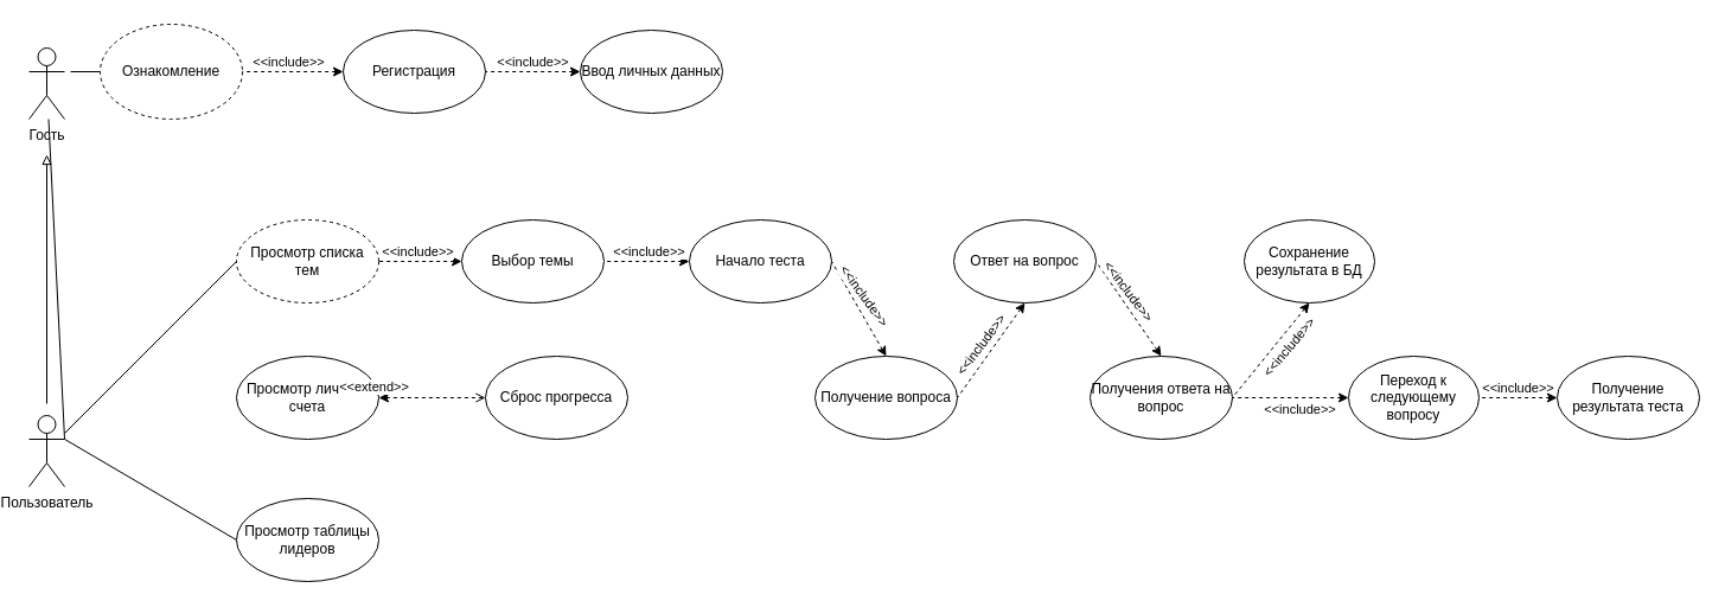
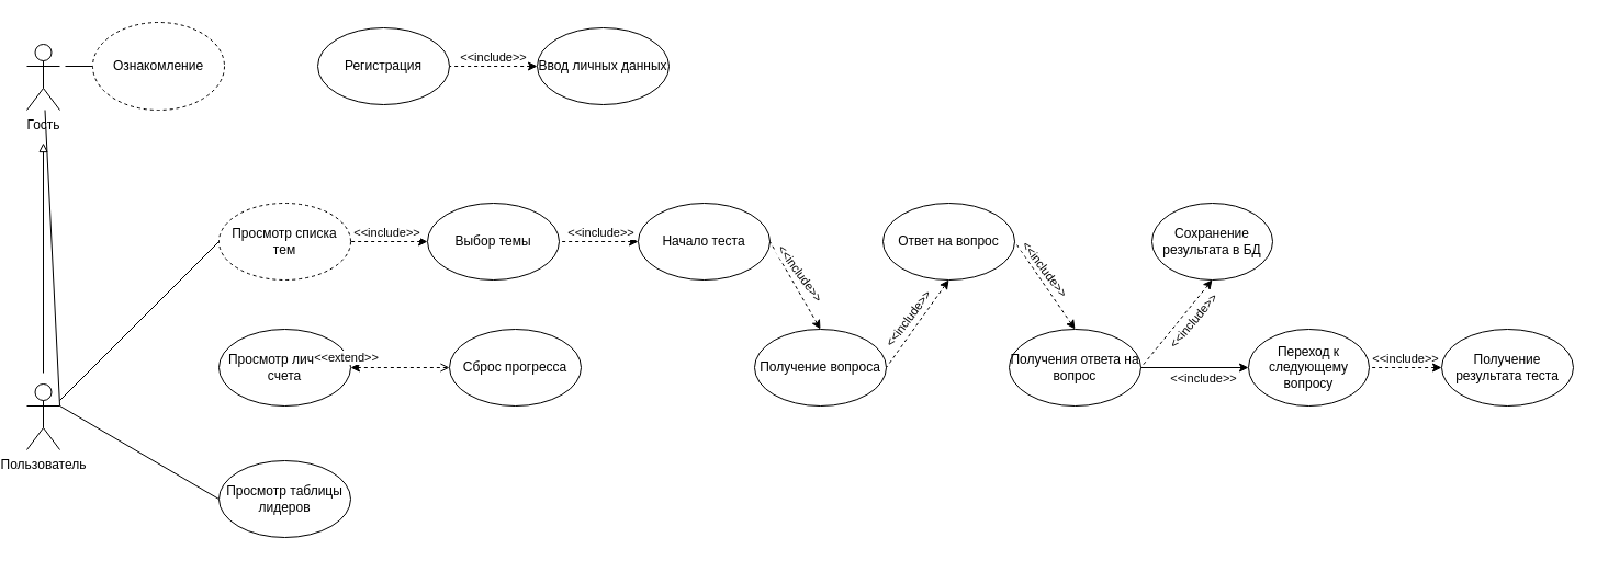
- <mxCell id="44" value="" style="endArrow=none;html=1;rounded=0;entryX=1;entryY=0.5;entryDx=0;entryDy=0;dashed=1;startArrow=classic;startFill=1;exitX=0;exitY=0.5;exitDx=0;exitDy=0;" edge="1" parent="1" source="10" target="30"><mxGeometry width="50" height="50" relative="1" as="geometry"><mxPoint x="415" y="230" as="sourcePoint" /><mxPoint x="325" y="230" as="targetPoint" /></mxGeometry></mxCell>
- <mxCell id="45" value="&amp;lt;&amp;lt;include&amp;gt;&amp;gt;" style="edgeLabel;html=1;align=center;verticalAlign=middle;resizable=0;points=[];rotation=0;" vertex="1" connectable="0" parent="44"><mxGeometry x="0.146" y="2" relative="1" as="geometry"><mxPoint x="2" y="-11" as="offset" /></mxGeometry></mxCell>
- <mxCell id="22" value="" style="endArrow=none;html=1;rounded=0;entryX=1;entryY=0.5;entryDx=0;entryDy=0;dashed=1;startArrow=classic;startFill=1;exitX=0;exitY=0.5;exitDx=0;exitDy=0;" parent="1" source="19" edge="1" target="31"><mxGeometry width="50" height="50" relative="1" as="geometry"><mxPoint x="1105" y="465" as="sourcePoint" /><mxPoint x="1085" y="335" as="targetPoint" /></mxGeometry></mxCell>
+ <mxCell id="22" value="" style="endArrow=none;html=1;rounded=0;entryX=1;entryY=0.5;entryDx=0;entryDy=0;dashed=0;startArrow=classic;startFill=1;exitX=0;exitY=0.5;exitDx=0;exitDy=0;" parent="1" source="19" edge="1" target="31"><mxGeometry width="50" height="50" relative="1" as="geometry"><mxPoint x="1105" y="465" as="sourcePoint" /><mxPoint x="1085" y="335" as="targetPoint" /></mxGeometry></mxCell>
